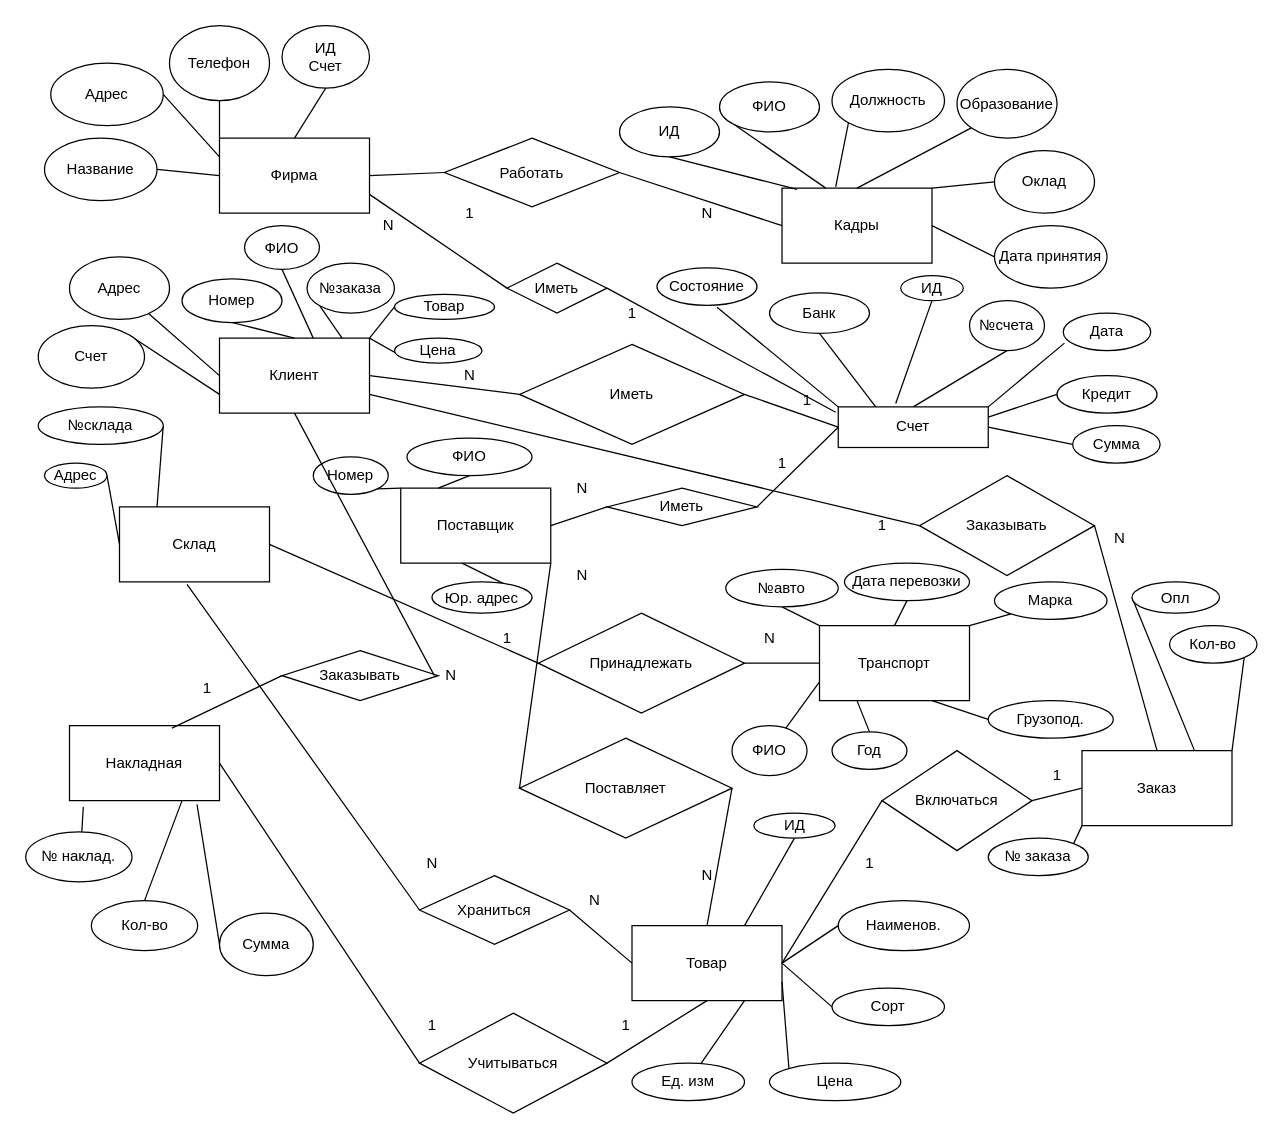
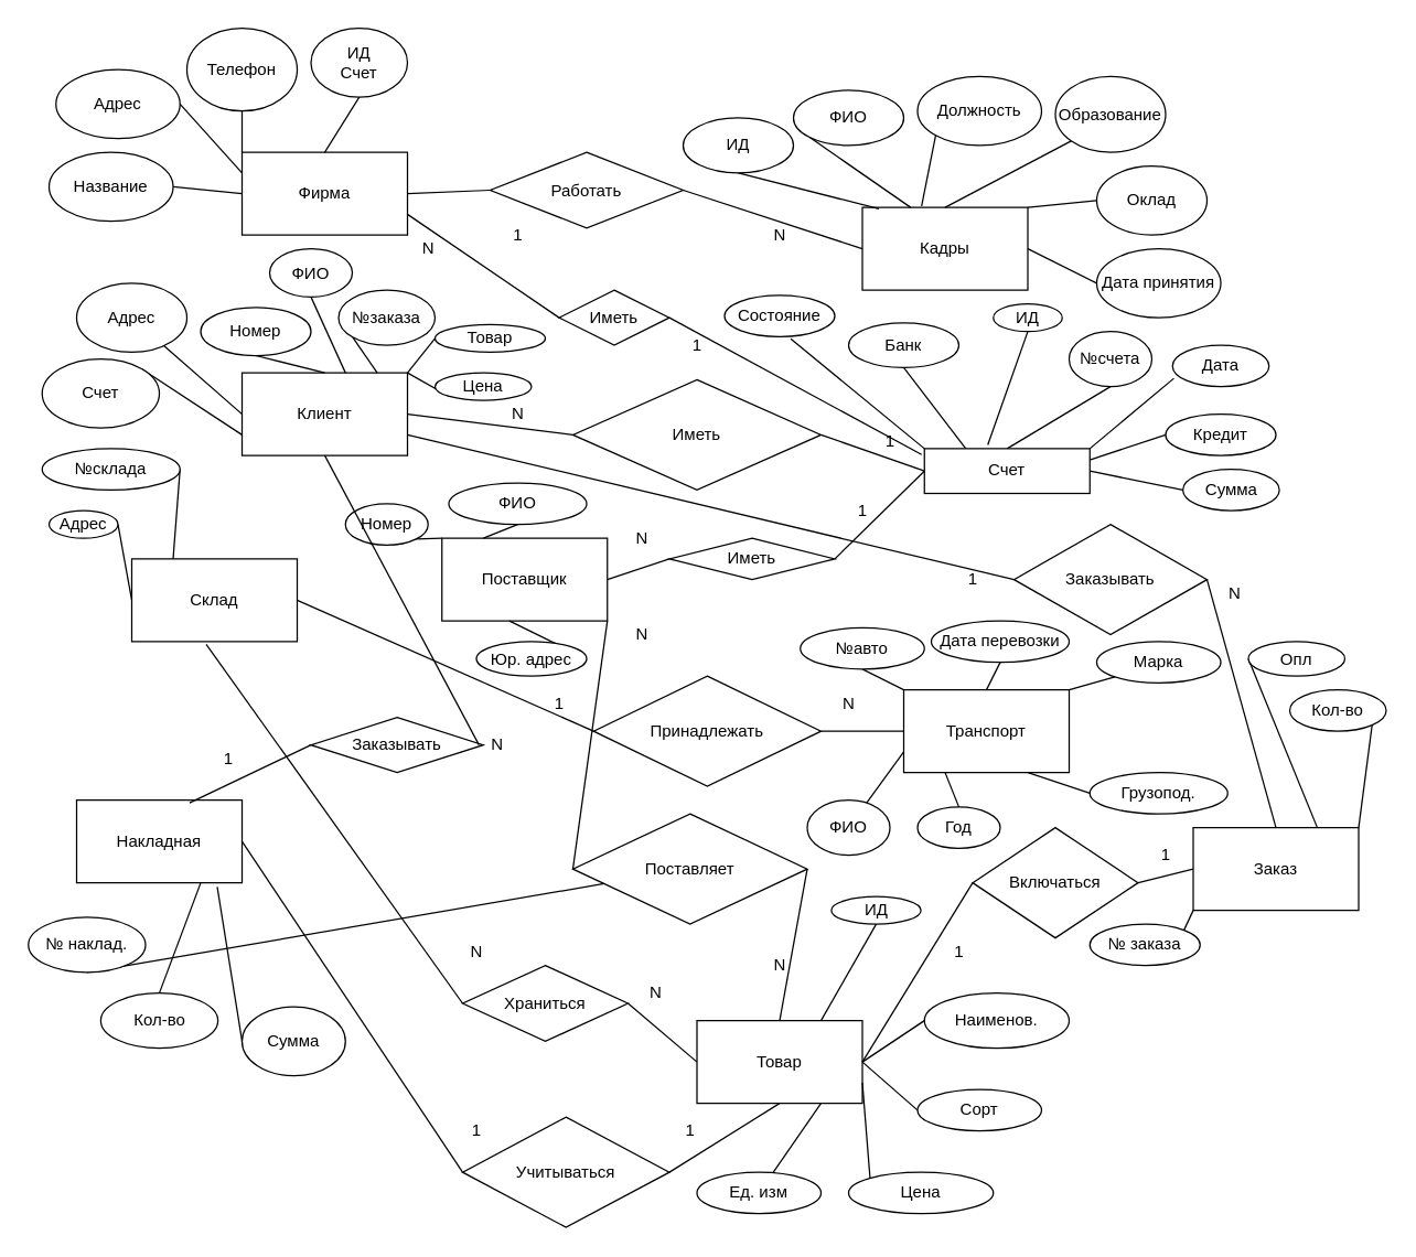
- <mxCell id="145" style="edgeStyle=none;orthogonalLoop=1;jettySize=auto;html=1;exitX=0.5;exitY=1;exitDx=0;exitDy=0;entryX=0.092;entryY=1.083;entryDx=0;entryDy=0;endArrow=none;entryPerimeter=0;" parent="1" source="146" target="7" edge="1"><mxGeometry relative="1" as="geometry" /></mxCell>
+ <mxCell id="145" style="edgeStyle=none;orthogonalLoop=1;jettySize=auto;html=1;exitX=0.5;exitY=1;exitDx=0;exitDy=0;endArrow=none;" parent="1" source="146" target="50" edge="1"><mxGeometry relative="1" as="geometry" /></mxCell>
